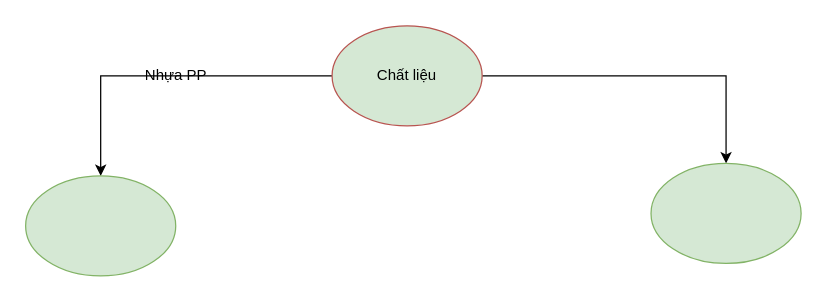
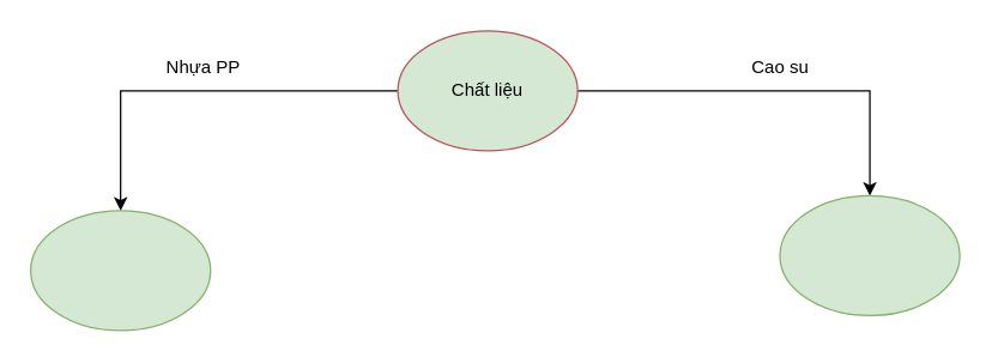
+ <mxCell id="8" value="Cao su" style="text;html=1;align=center;verticalAlign=middle;resizable=0;points=[];autosize=1;strokeColor=none;fillColor=none;" vertex="1" parent="1"><mxGeometry x="490" y="30" width="60" height="30" as="geometry" /></mxCell>
- <mxCell id="7" value="Nhựa PP" style="text;html=1;align=center;verticalAlign=middle;resizable=0;points=[];autosize=1;strokeColor=none;fillColor=none;" vertex="1" parent="1"><mxGeometry x="105" y="45" width="70" height="30" as="geometry" /></mxCell>
+ <mxCell id="7" value="Nhựa PP" style="text;html=1;align=center;verticalAlign=middle;resizable=0;points=[];autosize=1;strokeColor=none;fillColor=none;" vertex="1" parent="1"><mxGeometry x="100" y="30" width="70" height="30" as="geometry" /></mxCell>
